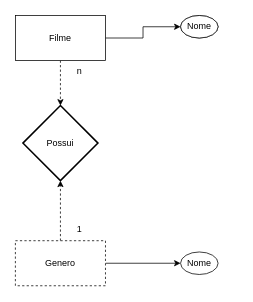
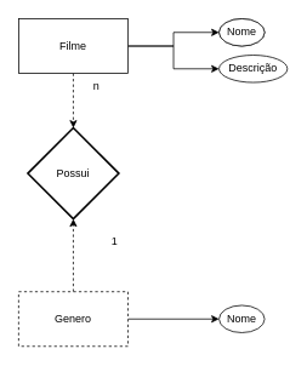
+ <mxCell id="4" style="edgeStyle=orthogonalEdgeStyle;rounded=0;orthogonalLoop=1;jettySize=auto;html=1;entryX=0;entryY=0.5;entryDx=0;entryDy=0;" edge="1" parent="1" source="5" target="13"><mxGeometry relative="1" as="geometry"><Array as="points"><mxPoint x="190" y="50" /><mxPoint x="190" y="75" /></Array></mxGeometry></mxCell>
+ <mxCell id="13" value="Descrição" style="ellipse;whiteSpace=wrap;html=1;" vertex="1" parent="1"><mxGeometry x="240" y="60" width="75" height="30" as="geometry" /></mxCell>
- <mxCell id="10" value="1" style="text;html=1;align=center;verticalAlign=middle;resizable=0;points=[];autosize=1;strokeColor=none;fillColor=none;" vertex="1" parent="1"><mxGeometry x="90" y="290" width="30" height="30" as="geometry" /></mxCell>
+ <mxCell id="10" value="1" style="text;html=1;align=center;verticalAlign=middle;resizable=0;points=[];autosize=1;strokeColor=none;fillColor=none;" vertex="1" parent="1"><mxGeometry x="110" y="250" width="30" height="30" as="geometry" /></mxCell>
